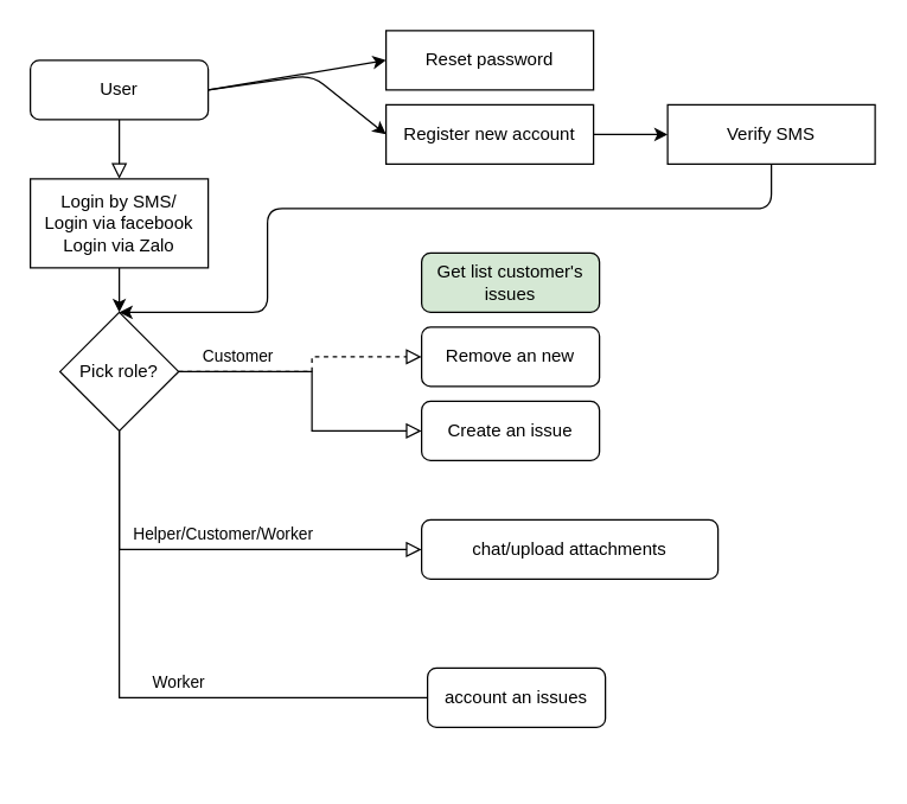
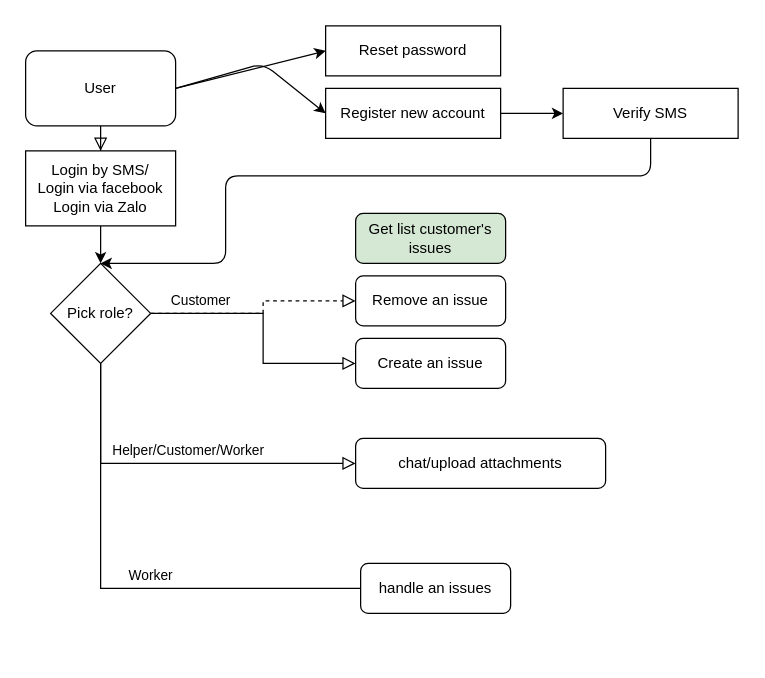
- <mxCell id="3" value="User" style="rounded=1;whiteSpace=wrap;html=1;fontSize=12;glass=0;strokeWidth=1;shadow=0;" parent="1" vertex="1"><mxGeometry x="20" y="40" width="120" height="40" as="geometry" /></mxCell>
+ <mxCell id="3" value="User" style="rounded=1;whiteSpace=wrap;html=1;fontSize=12;glass=0;strokeWidth=1;shadow=0;" parent="1" vertex="1"><mxGeometry x="20" y="40" width="120" height="60" as="geometry" /></mxCell>
- <mxCell id="8" value="Remove an new" style="rounded=1;whiteSpace=wrap;html=1;fontSize=12;glass=0;strokeWidth=1;shadow=0;" vertex="1" parent="1"><mxGeometry x="284" y="220" width="120" height="40" as="geometry" /></mxCell>
+ <mxCell id="8" value="Remove an issue" style="rounded=1;whiteSpace=wrap;html=1;fontSize=12;glass=0;strokeWidth=1;shadow=0;" vertex="1" parent="1"><mxGeometry x="284" y="220" width="120" height="40" as="geometry" /></mxCell>
- <mxCell id="7" value="account an issues" style="rounded=1;whiteSpace=wrap;html=1;fontSize=12;glass=0;strokeWidth=1;shadow=0;" parent="1" vertex="1"><mxGeometry x="288" y="450" width="120" height="40" as="geometry" /></mxCell>
+ <mxCell id="7" value="handle an issues" style="rounded=1;whiteSpace=wrap;html=1;fontSize=12;glass=0;strokeWidth=1;shadow=0;" parent="1" vertex="1"><mxGeometry x="288" y="450" width="120" height="40" as="geometry" /></mxCell>
